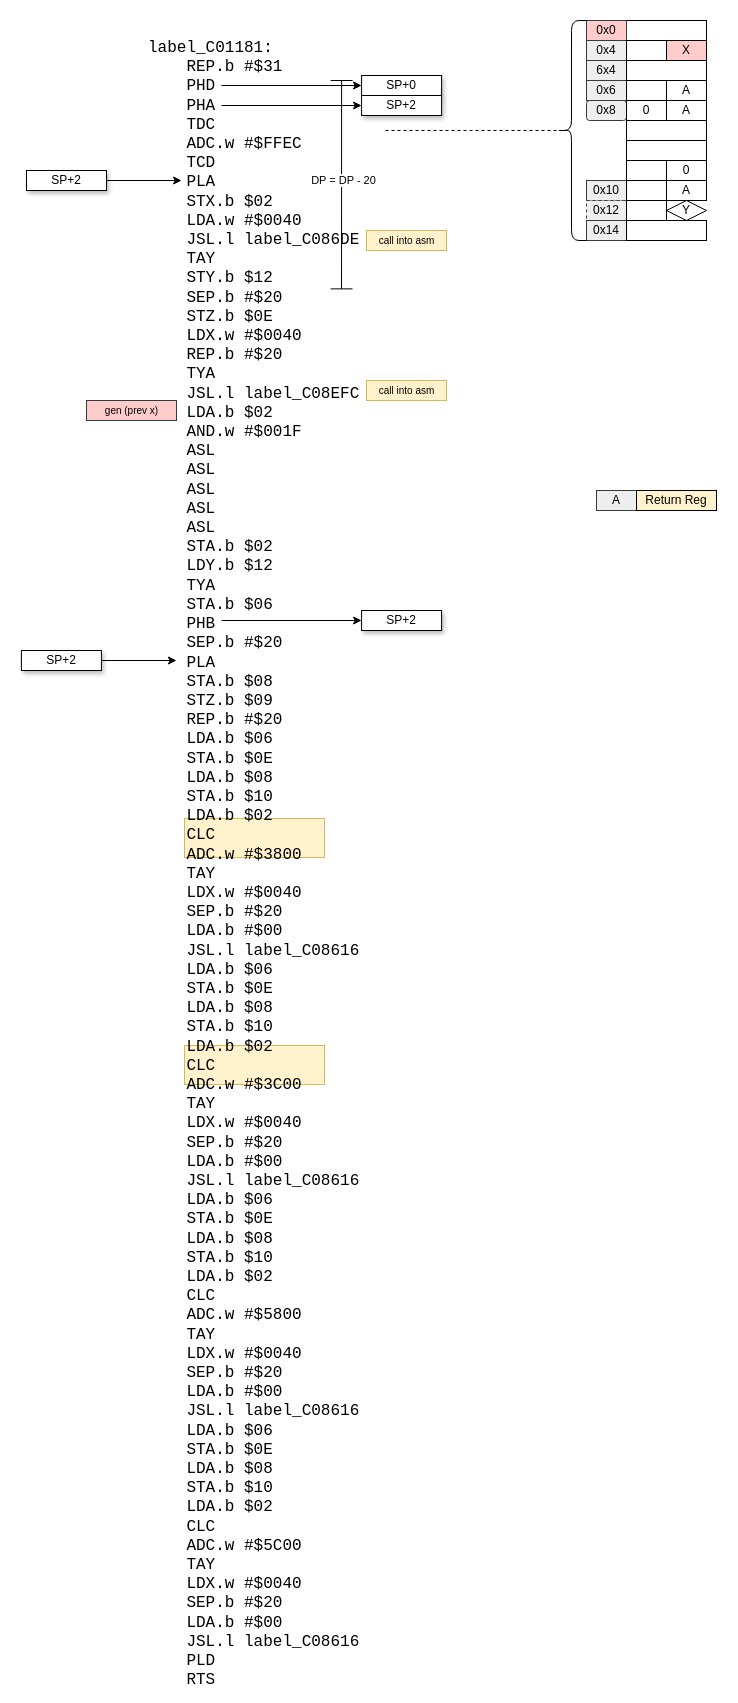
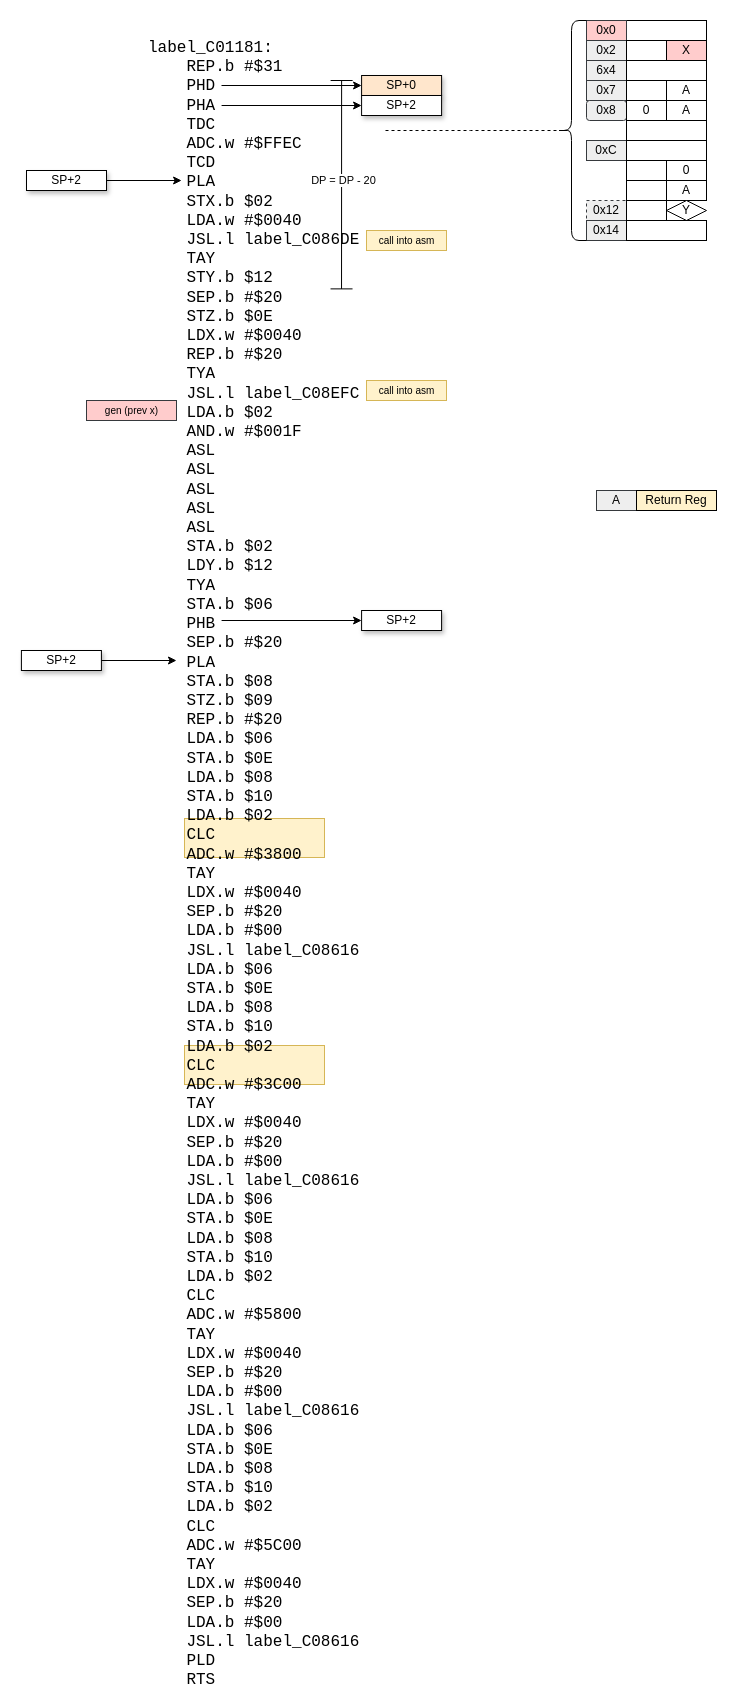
- <mxCell id="26" value="0x4" style="rounded=0;whiteSpace=wrap;html=1;fillColor=#eeeeee;strokeColor=#36393d;" parent="23" vertex="1"><mxGeometry y="20" width="40" height="20" as="geometry" /></mxCell>
+ <mxCell id="26" value="0x2" style="rounded=0;whiteSpace=wrap;html=1;fillColor=#eeeeee;strokeColor=#36393d;" parent="23" vertex="1"><mxGeometry y="20" width="40" height="20" as="geometry" /></mxCell>
- <mxCell id="6" value="SP+0" style="rounded=0;whiteSpace=wrap;html=1;shadow=1;" parent="4" vertex="1"><mxGeometry x="361.09" y="75" width="80" height="20" as="geometry" /></mxCell>
+ <mxCell id="6" value="SP+0" style="rounded=0;whiteSpace=wrap;html=1;shadow=1;fillColor=#ffe6cc;" parent="4" vertex="1"><mxGeometry x="361.09" y="75" width="80" height="20" as="geometry" /></mxCell>
- <mxCell id="28" value="0x6" style="rounded=0;whiteSpace=wrap;html=1;fillColor=#eeeeee;strokeColor=#36393d;" parent="23" vertex="1"><mxGeometry y="60" width="40" height="20" as="geometry" /></mxCell>
+ <mxCell id="28" value="0x7" style="rounded=0;whiteSpace=wrap;html=1;fillColor=#eeeeee;strokeColor=#36393d;" parent="23" vertex="1"><mxGeometry y="60" width="40" height="20" as="geometry" /></mxCell>
+ <mxCell id="30" value="0xC" style="rounded=0;whiteSpace=wrap;html=1;fillColor=#eeeeee;strokeColor=#36393d;" parent="23" vertex="1"><mxGeometry y="120" width="40" height="20" as="geometry" /></mxCell>
- <mxCell id="31" value="0x10" style="rounded=0;whiteSpace=wrap;html=1;fillColor=#eeeeee;strokeColor=#36393d;" parent="23" vertex="1"><mxGeometry y="160" width="40" height="20" as="geometry" /></mxCell>
